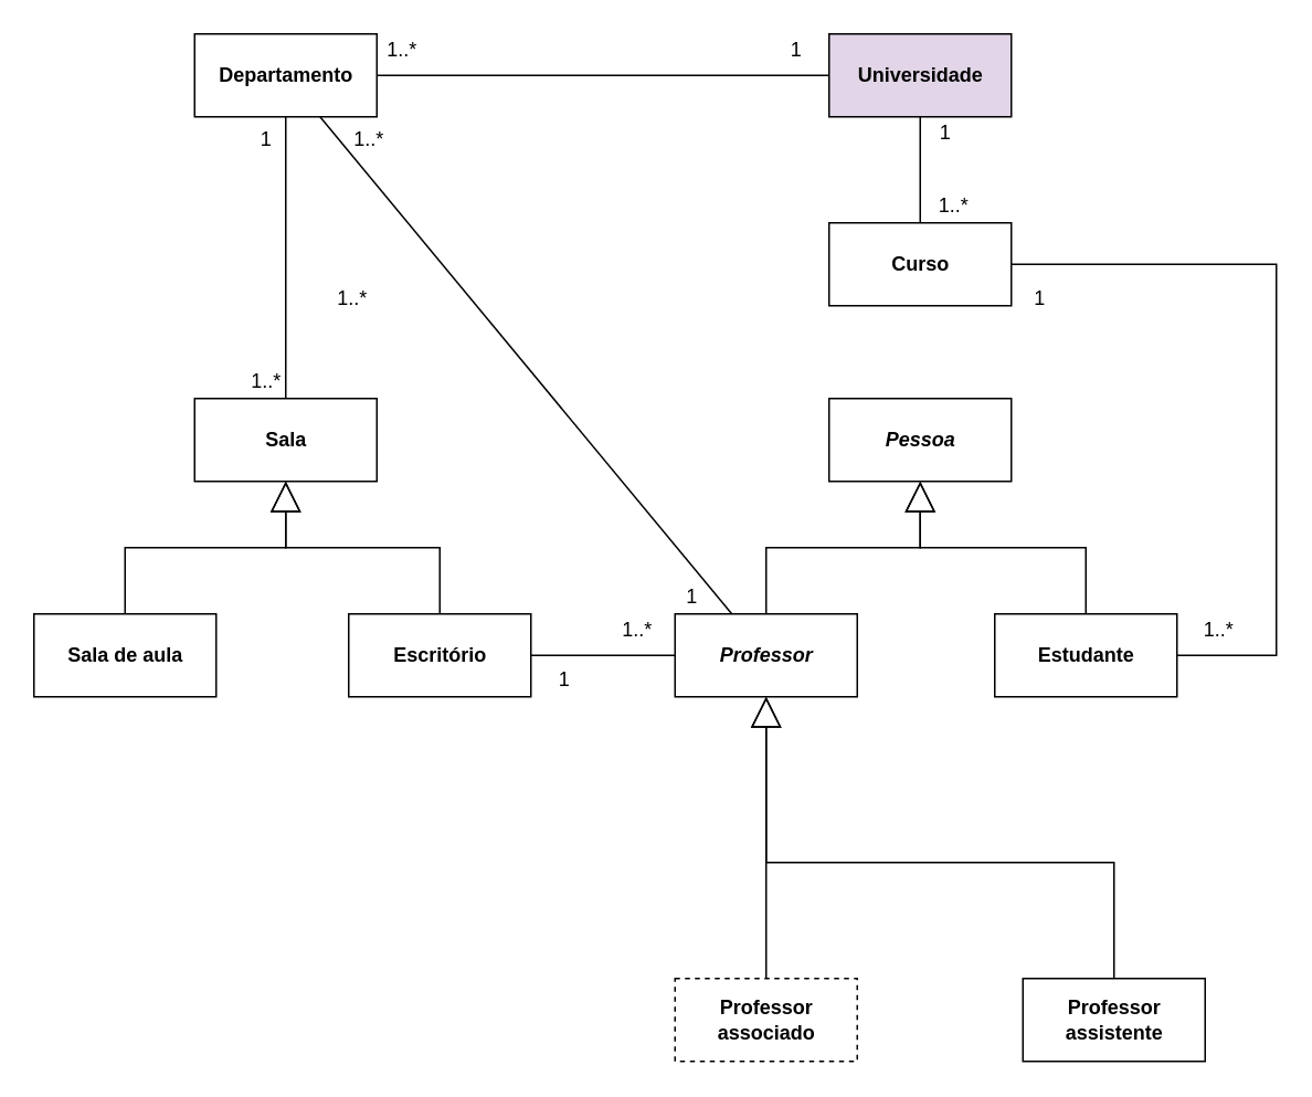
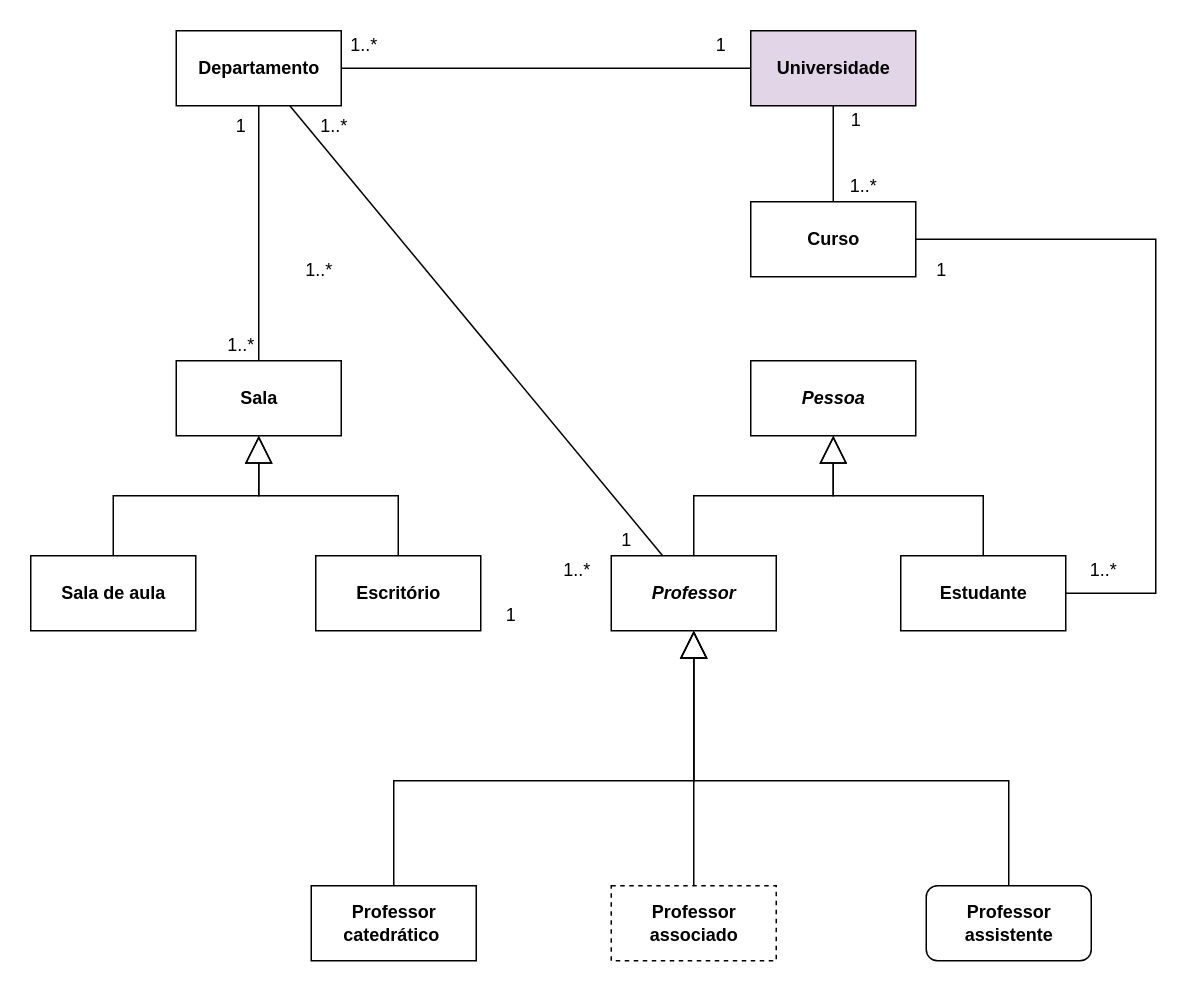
- <mxCell id="19" value="" style="endArrow=none;endSize=16;endFill=0;html=1;rounded=0;" edge="1" parent="1" source="9" target="7"><mxGeometry width="160" relative="1" as="geometry"><mxPoint x="453.445" y="380" as="sourcePoint" /><mxPoint x="300.555" y="174" as="targetPoint" /></mxGeometry></mxCell>
+ <mxCell id="16" value="" style="endArrow=block;endSize=16;endFill=0;html=1;rounded=0;" edge="1" parent="1" source="10" target="9"><mxGeometry width="160" relative="1" as="geometry"><mxPoint x="453.445" y="380" as="sourcePoint" /><mxPoint x="247" y="510" as="targetPoint" /><Array as="points"><mxPoint x="262" y="520" /><mxPoint x="462" y="520" /></Array></mxGeometry></mxCell>
+ <mxCell id="10" value="&lt;b&gt;Professor &lt;br&gt;catedrático&amp;nbsp;&lt;/b&gt;" style="html=1;" vertex="1" parent="1"><mxGeometry x="207" y="590" width="110" height="50" as="geometry" /></mxCell>
- <mxCell id="12" value="&lt;b&gt;Professor&lt;br&gt;assistente&lt;br&gt;&lt;/b&gt;" style="html=1;" vertex="1" parent="1"><mxGeometry x="617" y="590" width="110" height="50" as="geometry" /></mxCell>
+ <mxCell id="12" value="&lt;b&gt;Professor&lt;br&gt;assistente&lt;br&gt;&lt;/b&gt;" style="html=1;rounded=1;" vertex="1" parent="1"><mxGeometry x="617" y="590" width="110" height="50" as="geometry" /></mxCell>
